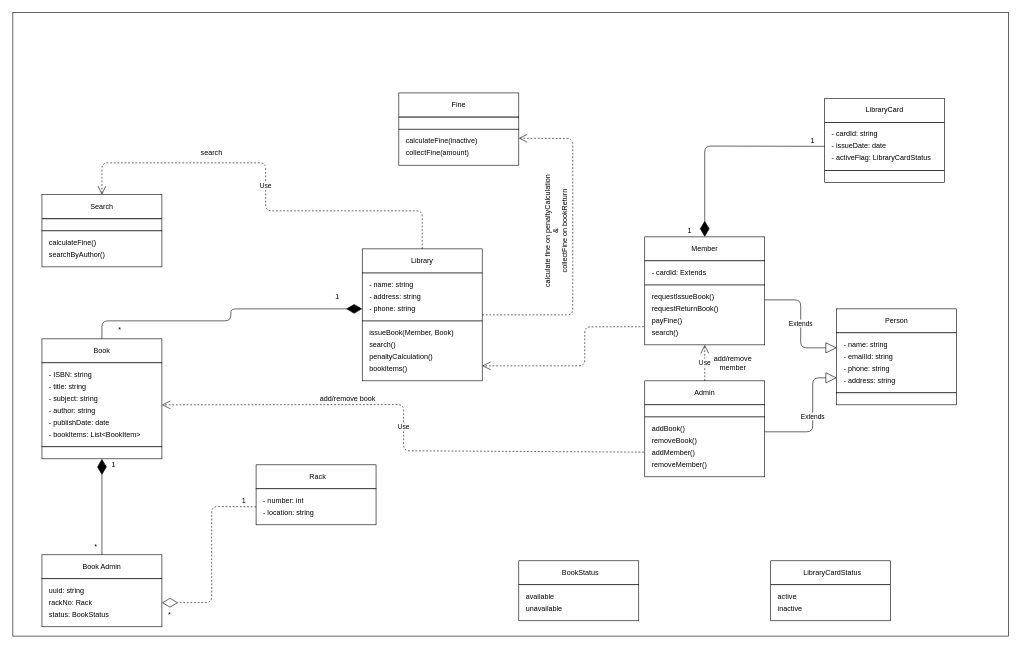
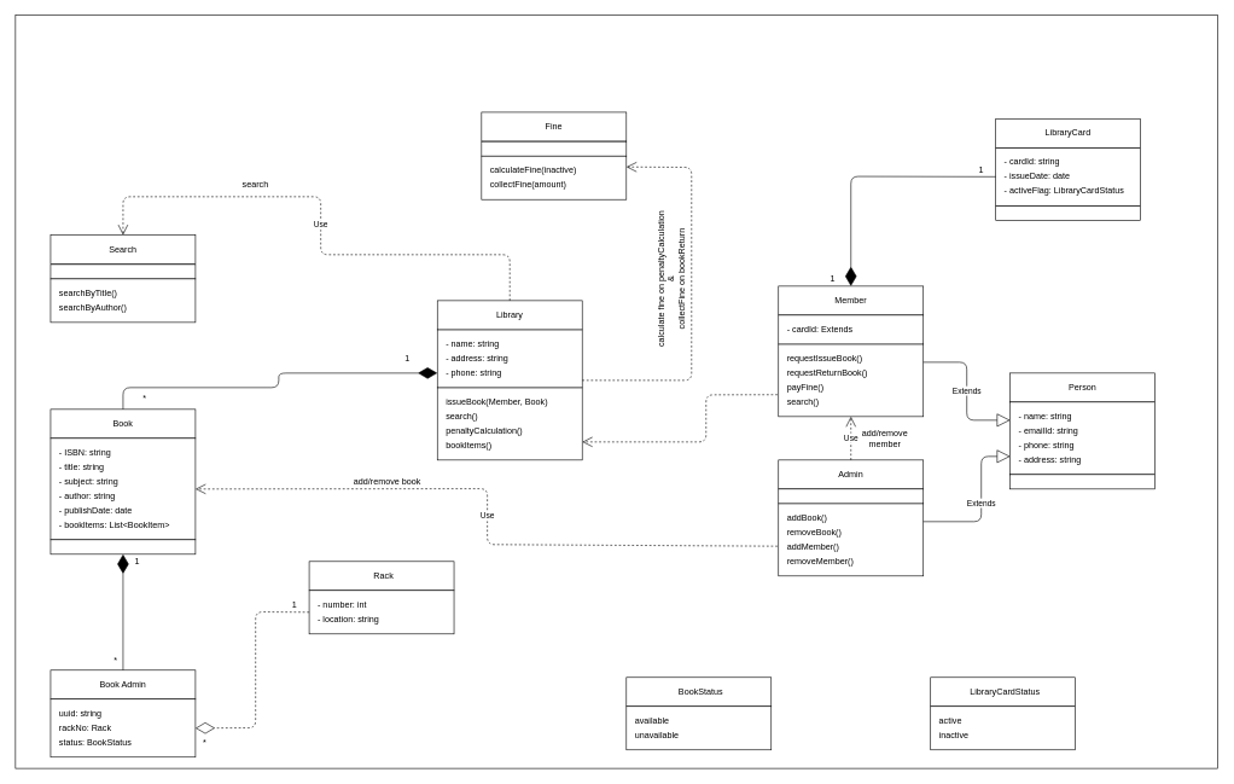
- <mxCell id="76" value="calculateFine()" style="text;html=1;strokeColor=none;fillColor=none;align=left;verticalAlign=middle;whiteSpace=wrap;rounded=0;" vertex="1" parent="1"><mxGeometry x="79" y="394.429" width="140" height="20" as="geometry" /></mxCell>
+ <mxCell id="76" value="searchByTitle()" style="text;html=1;strokeColor=none;fillColor=none;align=left;verticalAlign=middle;whiteSpace=wrap;rounded=0;" vertex="1" parent="1"><mxGeometry x="79" y="394.429" width="140" height="20" as="geometry" /></mxCell>
- <mxCell id="100" value="add/remove book" style="text;html=1;strokeColor=none;fillColor=none;align=center;verticalAlign=middle;whiteSpace=wrap;rounded=0;fontFamily=Helvetica;" vertex="1" parent="1"><mxGeometry x="500" y="654.5" width="158" height="20" as="geometry" /></mxCell>
+ <mxCell id="100" value="add/remove book" style="text;html=1;strokeColor=none;fillColor=none;align=center;verticalAlign=middle;whiteSpace=wrap;rounded=0;fontFamily=Helvetica;" vertex="1" parent="1"><mxGeometry x="455" y="654.5" width="158" height="20" as="geometry" /></mxCell>
